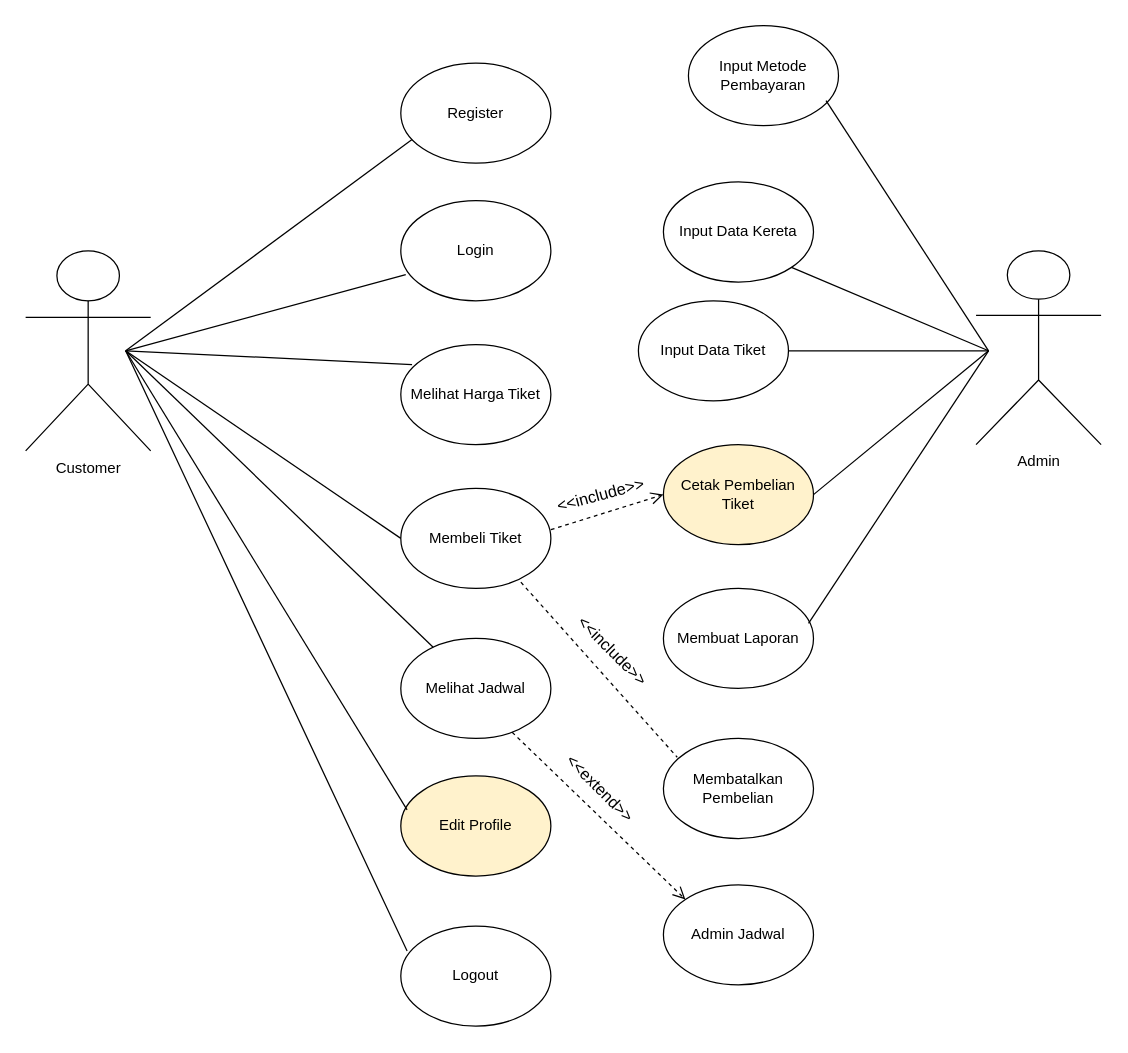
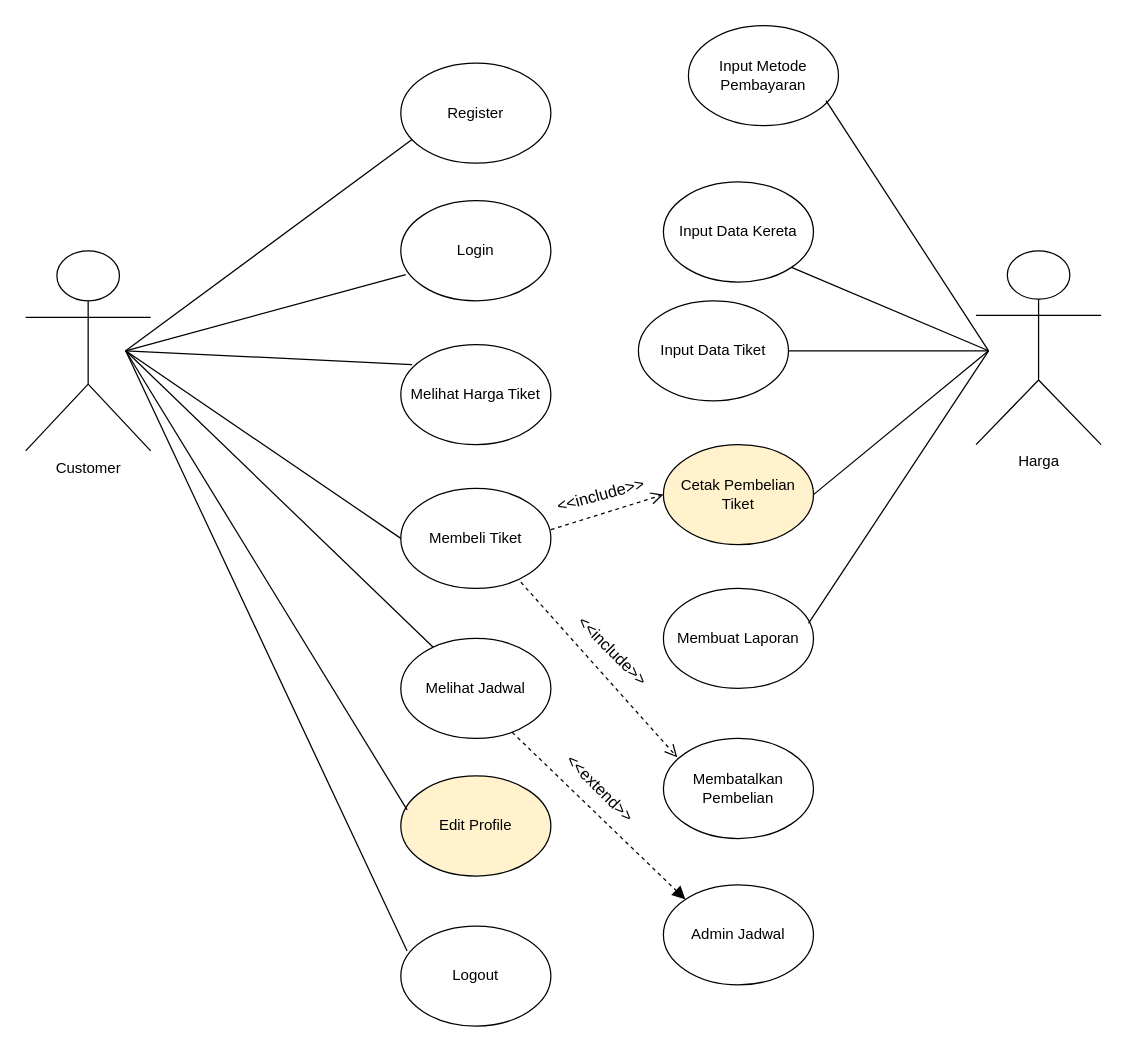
- <mxCell id="3" value="Admin" style="shape=umlActor;verticalLabelPosition=bottom;verticalAlign=top;html=1;outlineConnect=0;" parent="1" vertex="1"><mxGeometry x="780" y="200" width="100" height="155" as="geometry" /></mxCell>
+ <mxCell id="3" value="Harga" style="shape=umlActor;verticalLabelPosition=bottom;verticalAlign=top;html=1;outlineConnect=0;" parent="1" vertex="1"><mxGeometry x="780" y="200" width="100" height="155" as="geometry" /></mxCell>
- <mxCell id="23" value="" style="html=1;verticalAlign=bottom;endArrow=none;dashed=1;endSize=8;curved=0;rounded=0;exitX=0.8;exitY=0.938;exitDx=0;exitDy=0;exitPerimeter=0;entryX=0.092;entryY=0.188;entryDx=0;entryDy=0;entryPerimeter=0;" parent="1" source="7" target="9" edge="1"><mxGeometry relative="1" as="geometry"><mxPoint x="450" y="320" as="sourcePoint" /><mxPoint x="560" y="620" as="targetPoint" /></mxGeometry></mxCell>
+ <mxCell id="23" value="" style="html=1;verticalAlign=bottom;endArrow=open;dashed=1;endSize=8;curved=0;rounded=0;exitX=0.8;exitY=0.938;exitDx=0;exitDy=0;exitPerimeter=0;entryX=0.092;entryY=0.188;entryDx=0;entryDy=0;entryPerimeter=0;" parent="1" source="7" target="9" edge="1"><mxGeometry relative="1" as="geometry"><mxPoint x="450" y="320" as="sourcePoint" /><mxPoint x="560" y="620" as="targetPoint" /></mxGeometry></mxCell>
- <mxCell id="27" value="" style="html=1;verticalAlign=bottom;endArrow=open;dashed=1;endSize=8;curved=0;rounded=0;exitX=0.742;exitY=0.938;exitDx=0;exitDy=0;entryX=0;entryY=0;entryDx=0;entryDy=0;exitPerimeter=0;" parent="1" source="8" target="10" edge="1"><mxGeometry relative="1" as="geometry"><mxPoint x="450" y="660" as="sourcePoint" /><mxPoint x="582" y="747" as="targetPoint" /></mxGeometry></mxCell>
+ <mxCell id="27" value="" style="html=1;verticalAlign=bottom;endArrow=block;dashed=1;endSize=8;curved=0;rounded=0;exitX=0.742;exitY=0.938;exitDx=0;exitDy=0;entryX=0;entryY=0;entryDx=0;entryDy=0;exitPerimeter=0;" parent="1" source="8" target="10" edge="1"><mxGeometry relative="1" as="geometry"><mxPoint x="450" y="660" as="sourcePoint" /><mxPoint x="582" y="747" as="targetPoint" /></mxGeometry></mxCell>
